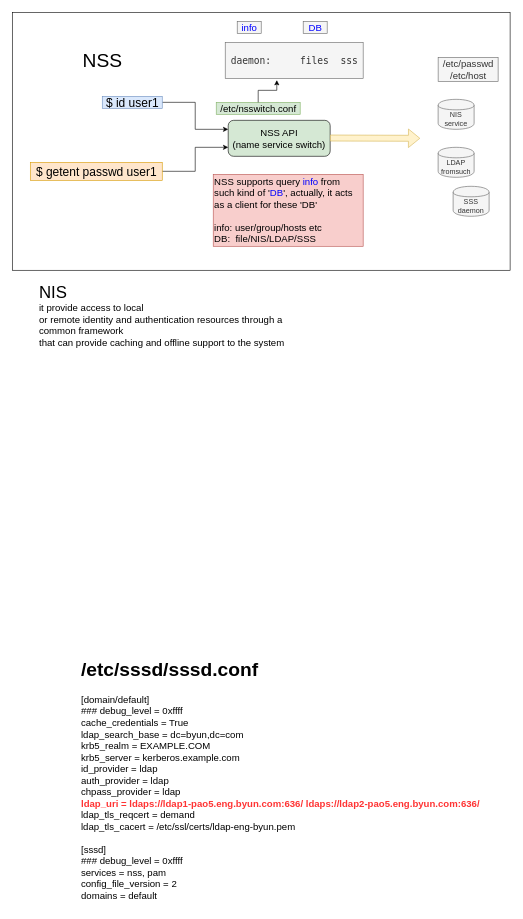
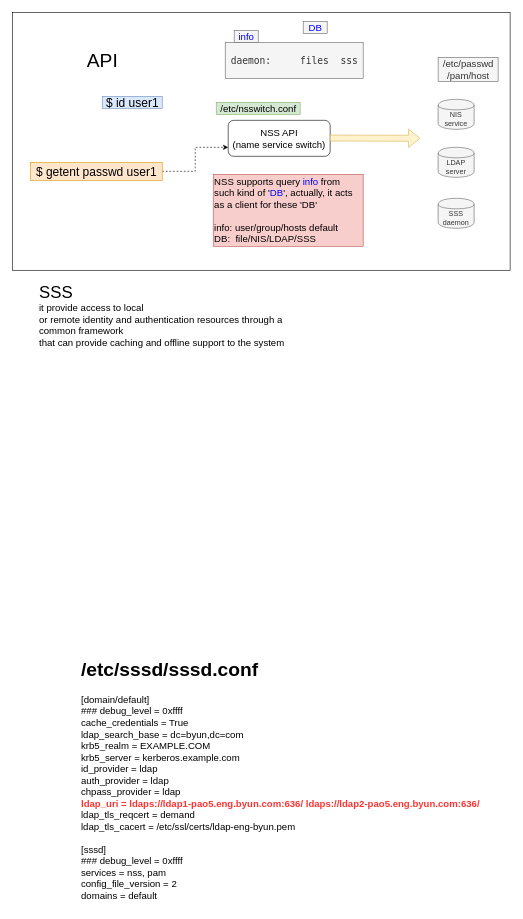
- <mxCell id="17" value="&lt;font color=&quot;#0000FF&quot;&gt;info&lt;/font&gt;" style="text;html=1;align=center;verticalAlign=middle;resizable=0;points=[];autosize=1;fontSize=16;fontColor=#333333;fillColor=#f5f5f5;strokeColor=#666666;" vertex="1" parent="2"><mxGeometry x="375" y="15" width="40" height="20" as="geometry" /></mxCell>
+ <mxCell id="17" value="&lt;font color=&quot;#0000FF&quot;&gt;info&lt;/font&gt;" style="text;html=1;align=center;verticalAlign=middle;resizable=0;points=[];autosize=1;fontSize=16;fontColor=#333333;fillColor=#f5f5f5;strokeColor=#666666;" vertex="1" parent="2"><mxGeometry x="370" y="30" width="40" height="20" as="geometry" /></mxCell>
- <mxCell id="20" value="NSS" style="text;html=1;align=center;verticalAlign=middle;resizable=0;points=[];autosize=1;fontSize=32;fontColor=#000000;" vertex="1" parent="2"><mxGeometry x="110" y="60" width="80" height="40" as="geometry" /></mxCell>
+ <mxCell id="20" value="API" style="text;html=1;align=center;verticalAlign=middle;resizable=0;points=[];autosize=1;fontSize=32;fontColor=#000000;" vertex="1" parent="2"><mxGeometry x="110" y="60" width="80" height="40" as="geometry" /></mxCell>
- <mxCell id="12" value="/etc/passwd&lt;br&gt;/etc/host" style="text;html=1;align=center;verticalAlign=middle;resizable=0;points=[];autosize=1;fontSize=16;fillColor=#f5f5f5;strokeColor=#666666;fontColor=#333333;" vertex="1" parent="2"><mxGeometry x="710" y="75" width="100" height="40" as="geometry" /></mxCell>
+ <mxCell id="12" value="/etc/passwd&lt;br&gt;/pam/host" style="text;html=1;align=center;verticalAlign=middle;resizable=0;points=[];autosize=1;fontSize=16;fillColor=#f5f5f5;strokeColor=#666666;fontColor=#333333;" vertex="1" parent="2"><mxGeometry x="710" y="75" width="100" height="40" as="geometry" /></mxCell>
- <mxCell id="16" style="edgeStyle=orthogonalEdgeStyle;rounded=0;orthogonalLoop=1;jettySize=auto;html=1;entryX=0.374;entryY=1.05;entryDx=0;entryDy=0;entryPerimeter=0;fontSize=16;" edge="1" parent="2" source="5" target="15"><mxGeometry relative="1" as="geometry" /></mxCell>
- <mxCell id="7" style="edgeStyle=orthogonalEdgeStyle;rounded=0;orthogonalLoop=1;jettySize=auto;html=1;entryX=0;entryY=0.25;entryDx=0;entryDy=0;fontSize=16;" edge="1" parent="2" source="8" target="4"><mxGeometry relative="1" as="geometry" /></mxCell>
- <mxCell id="4" value="&lt;div style=&quot;font-size: 16px;&quot;&gt;NSS API&lt;/div&gt;&lt;div style=&quot;font-size: 16px;&quot;&gt;(name service switch)&lt;br style=&quot;font-size: 16px;&quot;&gt;&lt;/div&gt;" style="rounded=1;whiteSpace=wrap;html=1;fontSize=16;fillColor=#d5e8d4;" vertex="1" parent="2"><mxGeometry x="360" y="180" width="170" height="60" as="geometry" /></mxCell>
+ <mxCell id="4" value="&lt;div style=&quot;font-size: 16px;&quot;&gt;NSS API&lt;/div&gt;&lt;div style=&quot;font-size: 16px;&quot;&gt;(name service switch)&lt;br style=&quot;font-size: 16px;&quot;&gt;&lt;/div&gt;" style="rounded=1;whiteSpace=wrap;html=1;fontSize=16;" vertex="1" parent="2"><mxGeometry x="360" y="180" width="170" height="60" as="geometry" /></mxCell>
- <mxCell id="10" style="edgeStyle=orthogonalEdgeStyle;rounded=0;orthogonalLoop=1;jettySize=auto;html=1;entryX=0;entryY=0.75;entryDx=0;entryDy=0;fontSize=16;" edge="1" parent="2" source="11" target="4"><mxGeometry relative="1" as="geometry" /></mxCell>
+ <mxCell id="10" style="edgeStyle=orthogonalEdgeStyle;rounded=0;orthogonalLoop=1;jettySize=auto;html=1;entryX=0;entryY=0.75;entryDx=0;entryDy=0;fontSize=16;dashed=1;" edge="1" parent="2" source="11" target="4"><mxGeometry relative="1" as="geometry" /></mxCell>
- <mxCell id="6" value="LDAP fromsuch" style="shape=cylinder;whiteSpace=wrap;html=1;boundedLbl=1;backgroundOutline=1;fillColor=#f5f5f5;strokeColor=#666666;fontColor=#333333;" vertex="1" parent="2"><mxGeometry x="710" y="225" width="60" height="50" as="geometry" /></mxCell>
+ <mxCell id="6" value="LDAP server" style="shape=cylinder;whiteSpace=wrap;html=1;boundedLbl=1;backgroundOutline=1;fillColor=#f5f5f5;strokeColor=#666666;fontColor=#333333;" vertex="1" parent="2"><mxGeometry x="710" y="225" width="60" height="50" as="geometry" /></mxCell>
- <mxCell id="14" value="SSS&lt;br&gt;daemon" style="shape=cylinder;whiteSpace=wrap;html=1;boundedLbl=1;backgroundOutline=1;fillColor=#f5f5f5;strokeColor=#666666;fontColor=#333333;" vertex="1" parent="2"><mxGeometry x="735" y="290" width="60" height="50" as="geometry" /></mxCell>
+ <mxCell id="14" value="SSS&lt;br&gt;daemon" style="shape=cylinder;whiteSpace=wrap;html=1;boundedLbl=1;backgroundOutline=1;fillColor=#f5f5f5;strokeColor=#666666;fontColor=#333333;" vertex="1" parent="2"><mxGeometry x="710" y="310" width="60" height="50" as="geometry" /></mxCell>
- <mxCell id="9" value="NSS supports query &lt;font color=&quot;#0000FF&quot;&gt;info&lt;/font&gt; from&lt;br style=&quot;font-size: 16px&quot;&gt;such kind of '&lt;font color=&quot;#0000FF&quot;&gt;DB&lt;/font&gt;', actually, it acts&lt;br style=&quot;font-size: 16px&quot;&gt;&lt;div&gt;as a client for these 'DB'&lt;/div&gt;&lt;div&gt;&lt;br&gt;&lt;/div&gt;&lt;div&gt;info: user/group/hosts etc&lt;br&gt;DB:&amp;nbsp; file/NIS/LDAP/SSS&lt;br&gt;&lt;/div&gt;" style="text;html=1;align=left;verticalAlign=middle;resizable=0;points=[];autosize=1;fontSize=16;fillColor=#f8cecc;strokeColor=#b85450;" vertex="1" parent="2"><mxGeometry x="335" y="270" width="250" height="120" as="geometry" /></mxCell>
+ <mxCell id="9" value="NSS supports query &lt;font color=&quot;#0000FF&quot;&gt;info&lt;/font&gt; from&lt;br style=&quot;font-size: 16px&quot;&gt;such kind of '&lt;font color=&quot;#0000FF&quot;&gt;DB&lt;/font&gt;', actually, it acts&lt;br style=&quot;font-size: 16px&quot;&gt;&lt;div&gt;as a client for these 'DB'&lt;/div&gt;&lt;div&gt;&lt;br&gt;&lt;/div&gt;&lt;div&gt;info: user/group/hosts default&lt;br&gt;DB:&amp;nbsp; file/NIS/LDAP/SSS&lt;br&gt;&lt;/div&gt;" style="text;html=1;align=left;verticalAlign=middle;resizable=0;points=[];autosize=1;fontSize=16;fillColor=#f8cecc;strokeColor=#b85450;" vertex="1" parent="2"><mxGeometry x="335" y="270" width="250" height="120" as="geometry" /></mxCell>
- <mxCell id="22" value="&lt;div style=&quot;font-size: 28px&quot;&gt;&lt;font style=&quot;font-size: 28px&quot;&gt;NIS&lt;br&gt;&lt;/font&gt;&lt;/div&gt;&lt;div&gt;it provide access to local&lt;br&gt;or remote identity and authentication resources through a common framework&lt;br&gt;that can provide caching and offline support to the system&lt;/div&gt;" style="text;html=1;strokeColor=none;fillColor=none;spacing=5;spacingTop=-20;whiteSpace=wrap;overflow=hidden;rounded=0;fontSize=16;fontColor=#000000;align=left;" vertex="1" parent="21"><mxGeometry x="20" width="450" height="111.078" as="geometry" /></mxCell>
+ <mxCell id="22" value="&lt;div style=&quot;font-size: 28px&quot;&gt;&lt;font style=&quot;font-size: 28px&quot;&gt;SSS&lt;br&gt;&lt;/font&gt;&lt;/div&gt;&lt;div&gt;it provide access to local&lt;br&gt;or remote identity and authentication resources through a common framework&lt;br&gt;that can provide caching and offline support to the system&lt;/div&gt;" style="text;html=1;strokeColor=none;fillColor=none;spacing=5;spacingTop=-20;whiteSpace=wrap;overflow=hidden;rounded=0;fontSize=16;fontColor=#000000;align=left;" vertex="1" parent="21"><mxGeometry x="20" width="450" height="111.078" as="geometry" /></mxCell>
